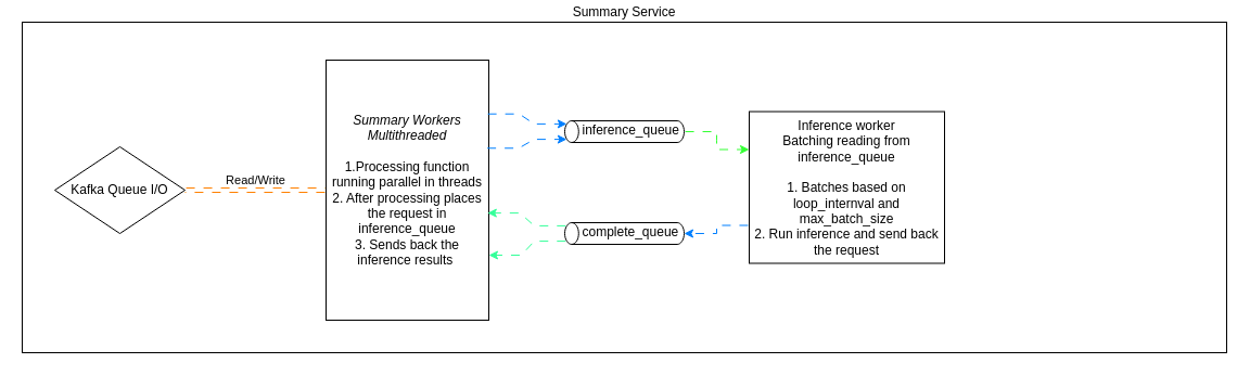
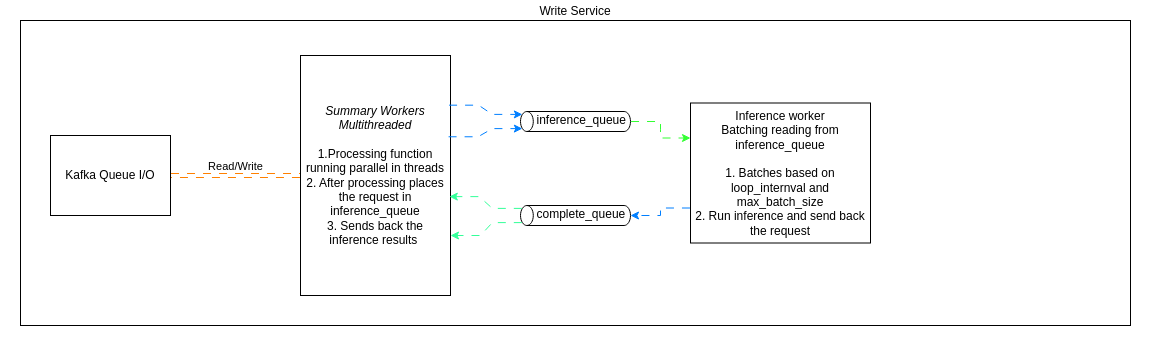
- <mxCell id="2" value="Summary Service" style="rounded=0;whiteSpace=wrap;html=1;labelPosition=center;verticalLabelPosition=top;align=center;verticalAlign=bottom;" vertex="1" parent="1"><mxGeometry x="20" y="20" width="1110" height="305" as="geometry" /></mxCell>
+ <mxCell id="2" value="Write Service" style="rounded=0;whiteSpace=wrap;html=1;labelPosition=center;verticalLabelPosition=top;align=center;verticalAlign=bottom;" vertex="1" parent="1"><mxGeometry x="20" y="20" width="1110" height="305" as="geometry" /></mxCell>
- <mxCell id="4" value="Kafka Queue I/O" style="rhombus;whiteSpace=wrap;html=1;" vertex="1" parent="1"><mxGeometry x="50" y="135" width="120" height="80" as="geometry" /></mxCell>
+ <mxCell id="4" value="Kafka Queue I/O" style="rounded=0;whiteSpace=wrap;html=1;" vertex="1" parent="1"><mxGeometry x="50" y="135" width="120" height="80" as="geometry" /></mxCell>
